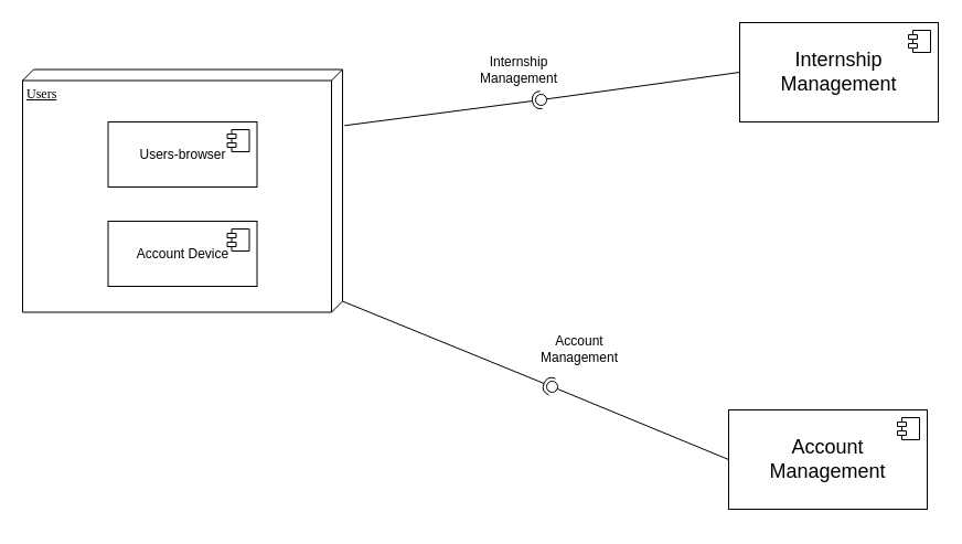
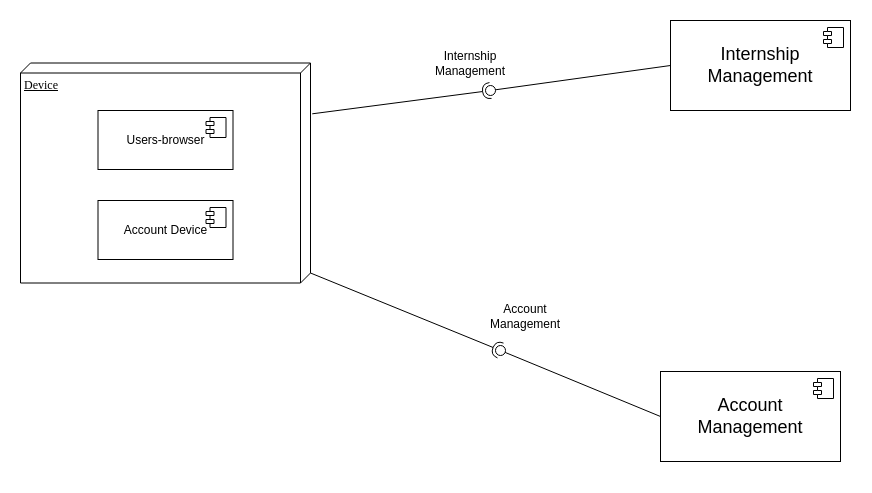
- <mxCell id="2" value="Users" style="verticalAlign=top;align=left;spacingTop=8;spacingLeft=2;spacingRight=12;shape=cube;size=10;direction=south;fontStyle=4;html=1;rounded=0;shadow=0;comic=0;labelBackgroundColor=none;strokeWidth=1;fontFamily=Verdana;fontSize=12" parent="1" vertex="1"><mxGeometry x="20" y="62.5" width="290" height="220" as="geometry" /></mxCell>
+ <mxCell id="2" value="Device" style="verticalAlign=top;align=left;spacingTop=8;spacingLeft=2;spacingRight=12;shape=cube;size=10;direction=south;fontStyle=4;html=1;rounded=0;shadow=0;comic=0;labelBackgroundColor=none;strokeWidth=1;fontFamily=Verdana;fontSize=12" parent="1" vertex="1"><mxGeometry x="20" y="62.5" width="290" height="220" as="geometry" /></mxCell>
